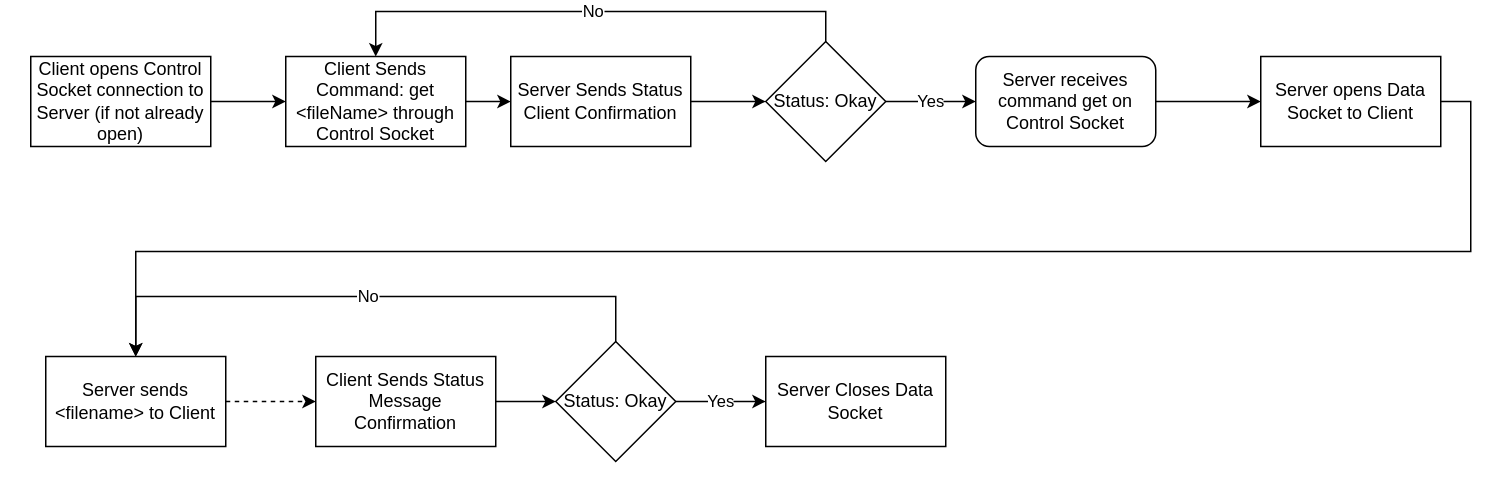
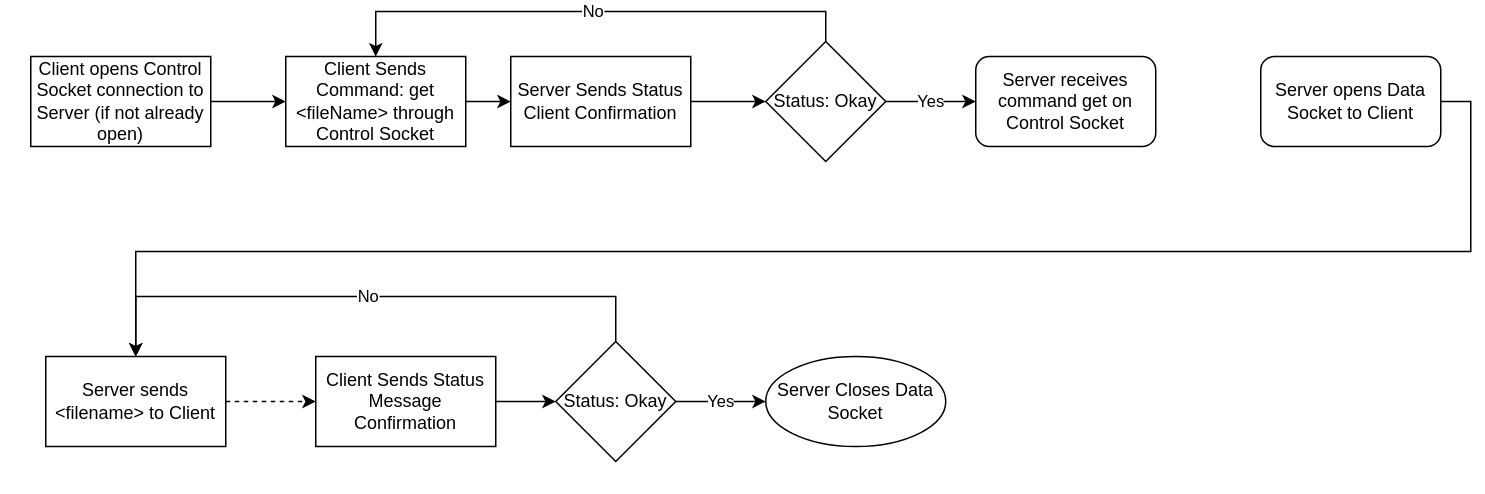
- <mxCell id="4" style="edgeStyle=orthogonalEdgeStyle;rounded=0;orthogonalLoop=1;jettySize=auto;html=1;exitX=1;exitY=0.5;exitDx=0;exitDy=0;entryX=0;entryY=0.5;entryDx=0;entryDy=0;" parent="1" source="5" target="9" edge="1"><mxGeometry relative="1" as="geometry"><mxPoint x="650" y="60" as="targetPoint" /></mxGeometry></mxCell>
- <mxCell id="9" value="Server opens Data Socket to Client" style="rounded=0;whiteSpace=wrap;html=1;" parent="1" vertex="1"><mxGeometry x="840" y="30" width="120" height="60" as="geometry" /></mxCell>
+ <mxCell id="9" value="Server opens Data Socket to Client" style="whiteSpace=wrap;html=1;rounded=1;" parent="1" vertex="1"><mxGeometry x="840" y="30" width="120" height="60" as="geometry" /></mxCell>
- <mxCell id="14" value="Server Closes Data Socket" style="rounded=0;whiteSpace=wrap;html=1;" parent="1" vertex="1"><mxGeometry x="510" y="230" width="120" height="60" as="geometry" /></mxCell>
+ <mxCell id="14" value="Server Closes Data Socket" style="ellipse;whiteSpace=wrap;html=1;" parent="1" vertex="1"><mxGeometry x="510" y="230" width="120" height="60" as="geometry" /></mxCell>
